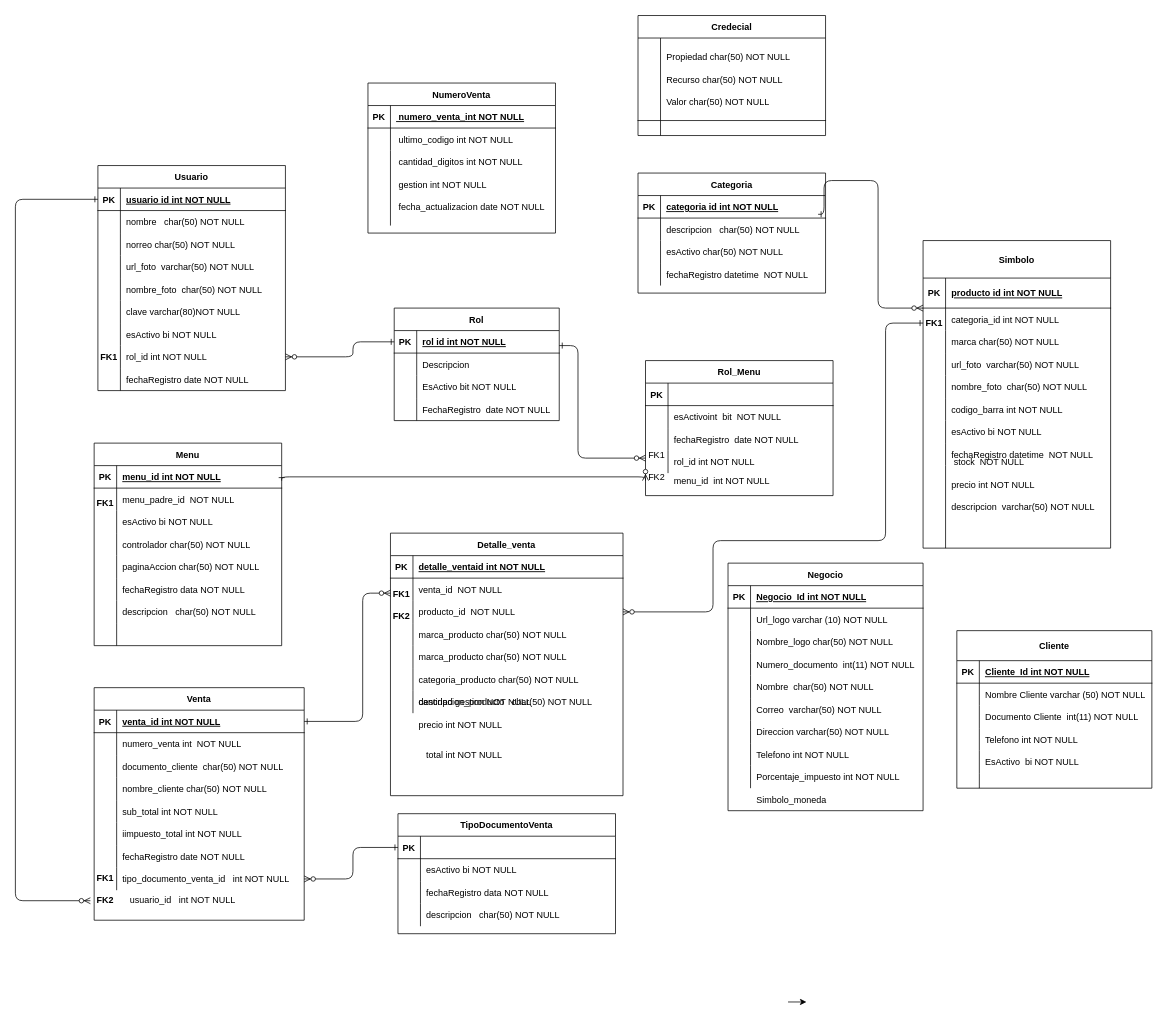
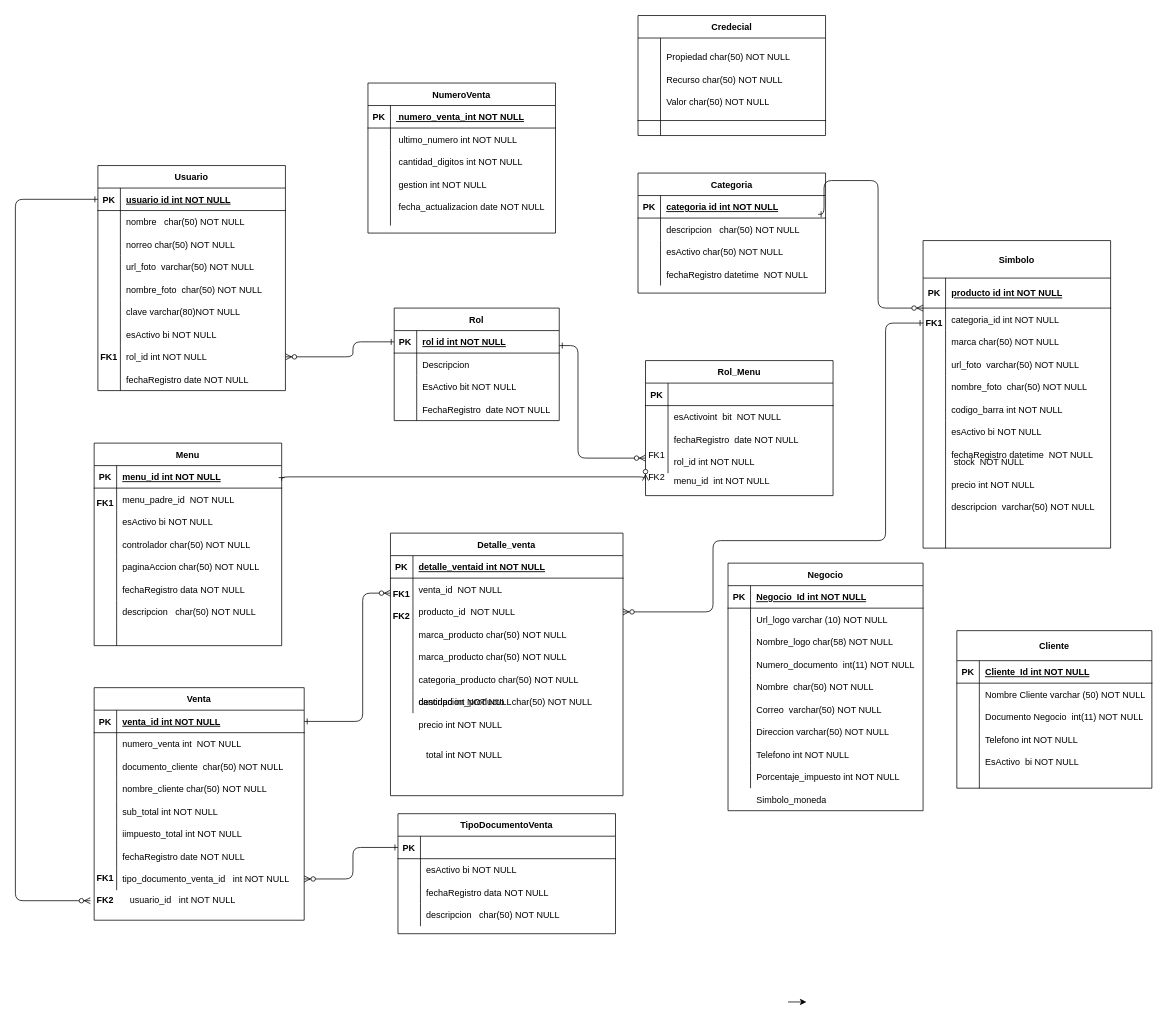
- <mxCell id="8" value=" ultimo_codigo int NOT NULL" style="shape=partialRectangle;overflow=hidden;connectable=0;fillColor=none;top=0;left=0;bottom=0;right=0;align=left;spacingLeft=6;" vertex="1" parent="6"><mxGeometry x="30" width="220" height="30" as="geometry"><mxRectangle width="220" height="30" as="alternateBounds" /></mxGeometry></mxCell>
+ <mxCell id="8" value=" ultimo_numero int NOT NULL" style="shape=partialRectangle;overflow=hidden;connectable=0;fillColor=none;top=0;left=0;bottom=0;right=0;align=left;spacingLeft=6;" vertex="1" parent="6"><mxGeometry x="30" width="220" height="30" as="geometry"><mxRectangle width="220" height="30" as="alternateBounds" /></mxGeometry></mxCell>
- <mxCell id="247" value="Nombre_logo char(50) NOT NULL" style="shape=partialRectangle;overflow=hidden;connectable=0;fillColor=none;top=0;left=0;bottom=0;right=0;align=left;spacingLeft=6;" vertex="1" parent="245"><mxGeometry x="30" width="230" height="30" as="geometry"><mxRectangle width="230" height="30" as="alternateBounds" /></mxGeometry></mxCell>
+ <mxCell id="247" value="Nombre_logo char(58) NOT NULL" style="shape=partialRectangle;overflow=hidden;connectable=0;fillColor=none;top=0;left=0;bottom=0;right=0;align=left;spacingLeft=6;" vertex="1" parent="245"><mxGeometry x="30" width="230" height="30" as="geometry"><mxRectangle width="230" height="30" as="alternateBounds" /></mxGeometry></mxCell>
- <mxCell id="178" value="cantidad gestion NOT NULL" style="shape=partialRectangle;overflow=hidden;connectable=0;fillColor=none;top=0;left=0;bottom=0;right=0;align=left;spacingLeft=6;" vertex="1" parent="153"><mxGeometry x="30" y="210" width="220" height="30" as="geometry"><mxRectangle width="220" height="30" as="alternateBounds" /></mxGeometry></mxCell>
+ <mxCell id="178" value="cantidad int NOT NULL" style="shape=partialRectangle;overflow=hidden;connectable=0;fillColor=none;top=0;left=0;bottom=0;right=0;align=left;spacingLeft=6;" vertex="1" parent="153"><mxGeometry x="30" y="210" width="220" height="30" as="geometry"><mxRectangle width="220" height="30" as="alternateBounds" /></mxGeometry></mxCell>
- <mxCell id="276" value="Documento Cliente  int(11) NOT NULL" style="shape=partialRectangle;overflow=hidden;connectable=0;fillColor=none;top=0;left=0;bottom=0;right=0;align=left;spacingLeft=6;" vertex="1" parent="274"><mxGeometry x="30" width="230" height="30" as="geometry"><mxRectangle width="230" height="30" as="alternateBounds" /></mxGeometry></mxCell>
+ <mxCell id="276" value="Documento Negocio  int(11) NOT NULL" style="shape=partialRectangle;overflow=hidden;connectable=0;fillColor=none;top=0;left=0;bottom=0;right=0;align=left;spacingLeft=6;" vertex="1" parent="274"><mxGeometry x="30" width="230" height="30" as="geometry"><mxRectangle width="230" height="30" as="alternateBounds" /></mxGeometry></mxCell>
